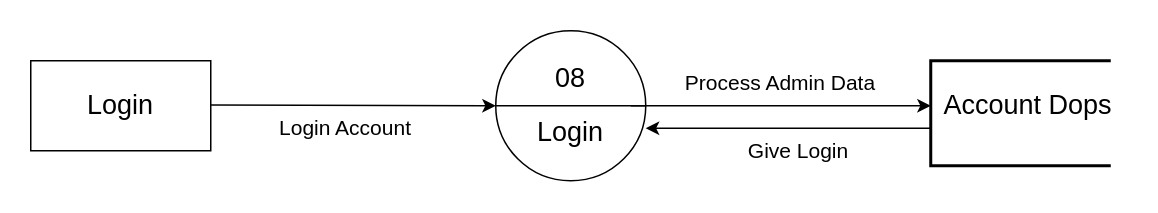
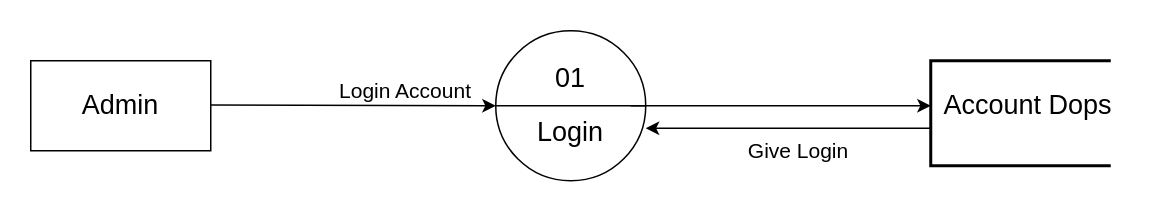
- <mxCell id="10" value="&lt;font style=&quot;font-size: 14px;&quot;&gt;Process Admin Data&lt;/font&gt;" style="text;html=1;align=center;verticalAlign=middle;whiteSpace=wrap;rounded=0;" vertex="1" parent="1"><mxGeometry x="450" y="40" width="140" height="30" as="geometry" /></mxCell>
- <mxCell id="5" value="&lt;font style=&quot;font-size: 18px;&quot;&gt;Login&lt;/font&gt;" style="text;html=1;align=center;verticalAlign=middle;whiteSpace=wrap;rounded=0;" vertex="1" parent="1"><mxGeometry x="50" y="55" width="60" height="30" as="geometry" /></mxCell>
+ <mxCell id="5" value="&lt;font style=&quot;font-size: 18px;&quot;&gt;Admin&lt;/font&gt;" style="text;html=1;align=center;verticalAlign=middle;whiteSpace=wrap;rounded=0;" vertex="1" parent="1"><mxGeometry x="50" y="55" width="60" height="30" as="geometry" /></mxCell>
- <mxCell id="2" value="&lt;font style=&quot;font-size: 18px;&quot;&gt;08&lt;/font&gt;&lt;br&gt;&lt;br&gt;&lt;font style=&quot;font-size: 18px;&quot;&gt;Login&lt;/font&gt;" style="shape=lineEllipse;perimeter=ellipsePerimeter;whiteSpace=wrap;html=1;backgroundOutline=1;" vertex="1" parent="1"><mxGeometry x="330" y="20" width="100" height="100" as="geometry" /></mxCell>
+ <mxCell id="2" value="&lt;font style=&quot;font-size: 18px;&quot;&gt;01&lt;/font&gt;&lt;br&gt;&lt;br&gt;&lt;font style=&quot;font-size: 18px;&quot;&gt;Login&lt;/font&gt;" style="shape=lineEllipse;perimeter=ellipsePerimeter;whiteSpace=wrap;html=1;backgroundOutline=1;" vertex="1" parent="1"><mxGeometry x="330" y="20" width="100" height="100" as="geometry" /></mxCell>
- <mxCell id="8" value="&lt;font style=&quot;font-size: 14px;&quot;&gt;Login Account&lt;/font&gt;" style="text;html=1;align=center;verticalAlign=middle;whiteSpace=wrap;rounded=0;" vertex="1" parent="1"><mxGeometry x="180" y="70" width="100" height="30" as="geometry" /></mxCell>
+ <mxCell id="8" value="&lt;font style=&quot;font-size: 14px;&quot;&gt;Login Account&lt;/font&gt;" style="text;html=1;align=center;verticalAlign=middle;whiteSpace=wrap;rounded=0;" vertex="1" parent="1"><mxGeometry x="220" y="45" width="100" height="30" as="geometry" /></mxCell>
